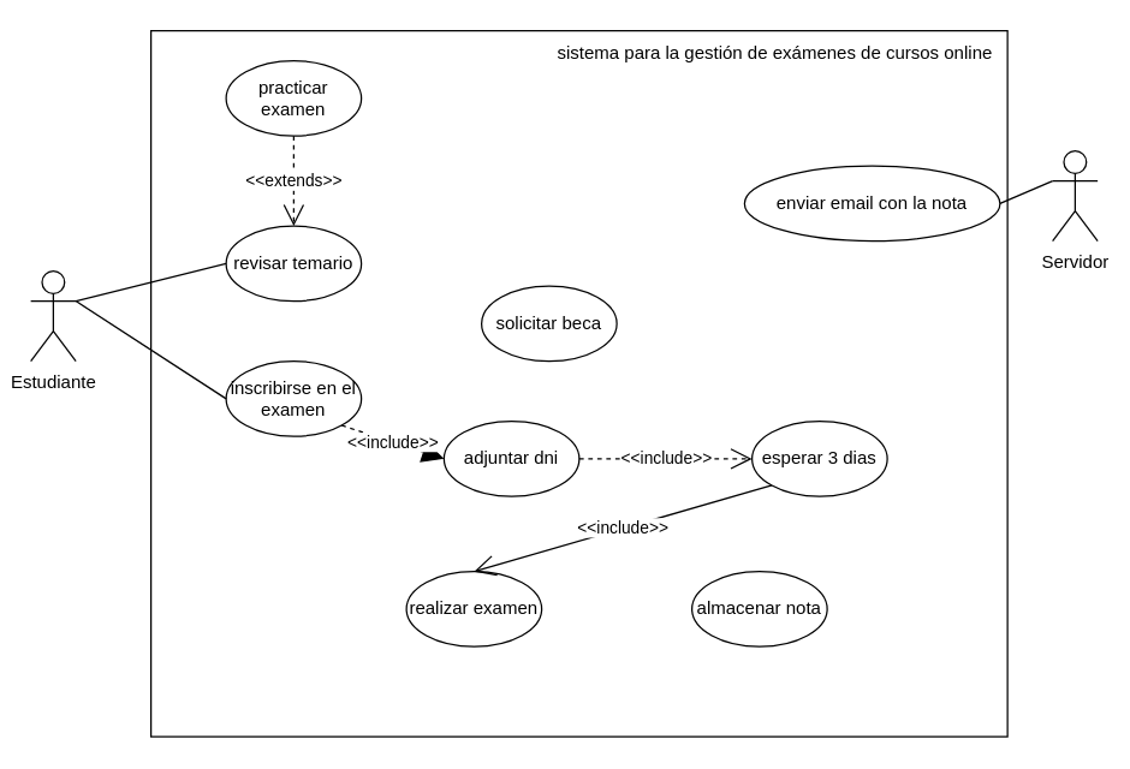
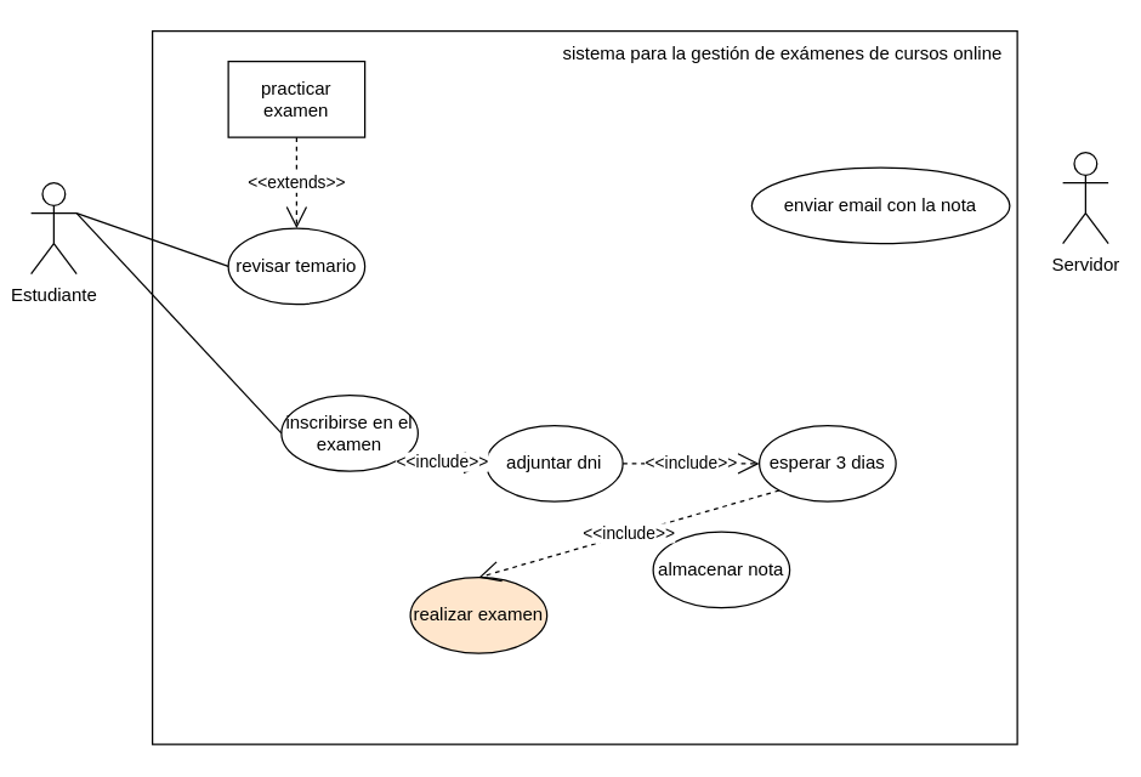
- <mxCell id="5" value="practicar examen" style="ellipse;whiteSpace=wrap;html=1;" vertex="1" parent="1"><mxGeometry x="150" y="40" width="90" height="50" as="geometry" /></mxCell>
+ <mxCell id="5" value="practicar examen" style="whiteSpace=wrap;html=1;rounded=0;" vertex="1" parent="1"><mxGeometry x="150" y="40" width="90" height="50" as="geometry" /></mxCell>
- <mxCell id="21" value="" style="endArrow=none;html=1;rounded=0;entryX=1;entryY=0.5;entryDx=0;entryDy=0;exitX=0;exitY=0.333;exitDx=0;exitDy=0;exitPerimeter=0;" edge="1" parent="1" source="19" target="20"><mxGeometry width="50" height="50" relative="1" as="geometry"><mxPoint x="410" y="290" as="sourcePoint" /><mxPoint x="460" y="240" as="targetPoint" /></mxGeometry></mxCell>
- <mxCell id="3" value="Estudiante" style="shape=umlActor;verticalLabelPosition=bottom;verticalAlign=top;html=1;outlineConnect=0;" vertex="1" parent="1"><mxGeometry x="20" y="180" width="30" height="60" as="geometry" /></mxCell>
+ <mxCell id="3" value="Estudiante" style="shape=umlActor;verticalLabelPosition=bottom;verticalAlign=top;html=1;outlineConnect=0;" vertex="1" parent="1"><mxGeometry x="20" y="120" width="30" height="60" as="geometry" /></mxCell>
- <mxCell id="10" value="solicitar beca" style="ellipse;whiteSpace=wrap;html=1;" vertex="1" parent="1"><mxGeometry x="320" y="190" width="90" height="50" as="geometry" /></mxCell>
- <mxCell id="8" value="inscribirse en el examen" style="ellipse;whiteSpace=wrap;html=1;" vertex="1" parent="1"><mxGeometry x="150" y="240" width="90" height="50" as="geometry" /></mxCell>
+ <mxCell id="8" value="inscribirse en el examen" style="ellipse;whiteSpace=wrap;html=1;" vertex="1" parent="1"><mxGeometry x="185" y="260" width="90" height="50" as="geometry" /></mxCell>
- <mxCell id="9" value="adjuntar dni" style="ellipse;whiteSpace=wrap;html=1;" vertex="1" parent="1"><mxGeometry x="295" y="280" width="90" height="50" as="geometry" /></mxCell>
+ <mxCell id="9" value="adjuntar dni" style="ellipse;whiteSpace=wrap;html=1;" vertex="1" parent="1"><mxGeometry x="320" y="280" width="90" height="50" as="geometry" /></mxCell>
- <mxCell id="17" value="&amp;lt;&amp;lt;include&amp;gt;&amp;gt;" style="endArrow=open;endSize=12;dashed=0;html=1;rounded=0;exitX=0;exitY=1;exitDx=0;exitDy=0;entryX=0.5;entryY=0;entryDx=0;entryDy=0;" edge="1" parent="1" source="11" target="12"><mxGeometry width="160" relative="1" as="geometry"><mxPoint x="247" y="303" as="sourcePoint" /><mxPoint x="340" y="325" as="targetPoint" /></mxGeometry></mxCell>
+ <mxCell id="17" value="&amp;lt;&amp;lt;include&amp;gt;&amp;gt;" style="endArrow=open;endSize=12;dashed=1;html=1;rounded=0;exitX=0;exitY=1;exitDx=0;exitDy=0;entryX=0.5;entryY=0;entryDx=0;entryDy=0;" edge="1" parent="1" source="11" target="12"><mxGeometry width="160" relative="1" as="geometry"><mxPoint x="247" y="303" as="sourcePoint" /><mxPoint x="340" y="325" as="targetPoint" /></mxGeometry></mxCell>
- <mxCell id="12" value="realizar examen" style="ellipse;whiteSpace=wrap;html=1;" vertex="1" parent="1"><mxGeometry x="270" y="380" width="90" height="50" as="geometry" /></mxCell>
+ <mxCell id="12" value="realizar examen" style="ellipse;whiteSpace=wrap;html=1;fillColor=#ffe6cc;" vertex="1" parent="1"><mxGeometry x="270" y="380" width="90" height="50" as="geometry" /></mxCell>
- <mxCell id="13" value="almacenar nota" style="ellipse;whiteSpace=wrap;html=1;" vertex="1" parent="1"><mxGeometry x="460" y="380" width="90" height="50" as="geometry" /></mxCell>
+ <mxCell id="13" value="almacenar nota" style="ellipse;whiteSpace=wrap;html=1;" vertex="1" parent="1"><mxGeometry x="430" y="350" width="90" height="50" as="geometry" /></mxCell>
